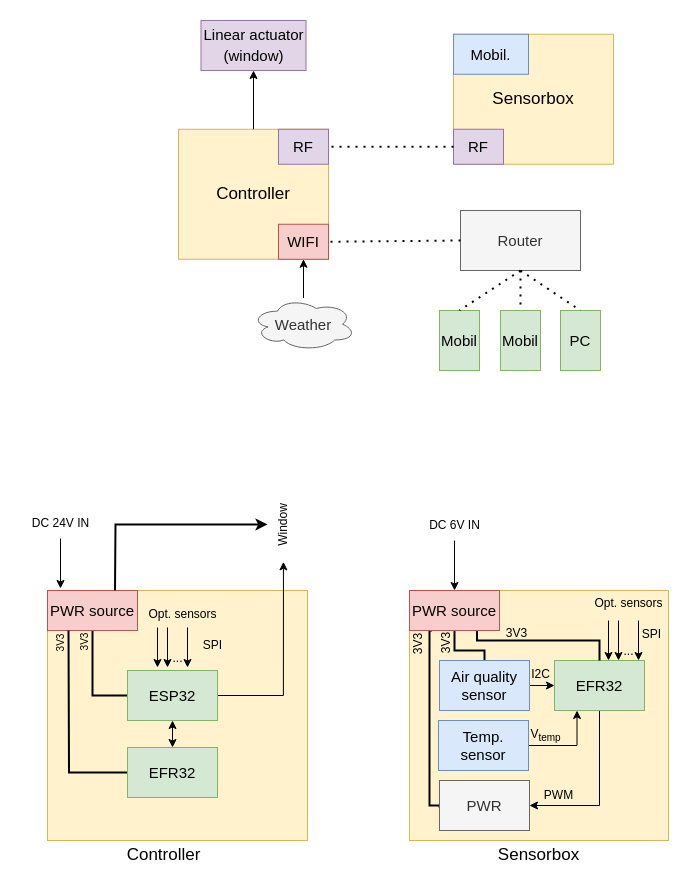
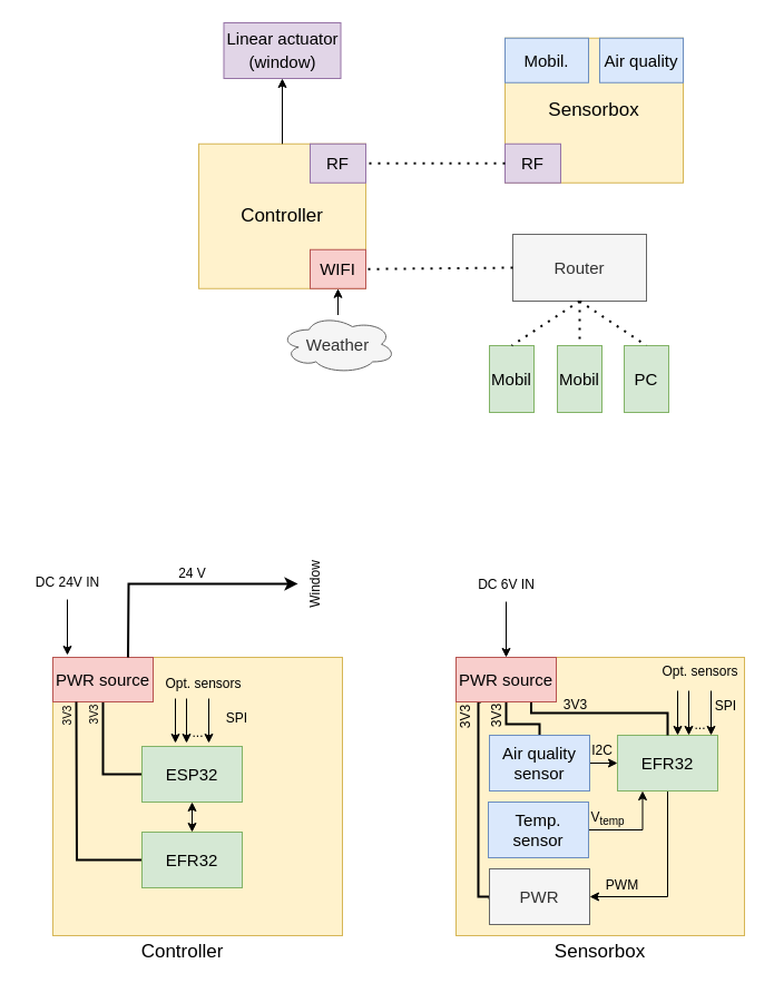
+ <mxCell id="11" value="Air quality" style="rounded=0;whiteSpace=wrap;html=1;fontSize=15;fillColor=#dae8fc;strokeColor=#6c8ebf;" parent="1" vertex="1"><mxGeometry x="538" y="33.75" width="75" height="40" as="geometry" /></mxCell>
- <mxCell id="8" value="Weather" style="ellipse;shape=cloud;whiteSpace=wrap;html=1;fontSize=15;fillColor=#f5f5f5;fontColor=#333333;strokeColor=#666666;" parent="1" vertex="1"><mxGeometry x="251" y="297.5" width="104" height="52.5" as="geometry" /></mxCell>
+ <mxCell id="8" value="Weather" style="ellipse;shape=cloud;whiteSpace=wrap;html=1;fontSize=15;fillColor=#f5f5f5;fontColor=#333333;strokeColor=#666666;" parent="1" vertex="1"><mxGeometry x="251" y="282.5" width="104" height="52.5" as="geometry" /></mxCell>
+ <mxCell id="68" value="24 V" style="text;html=1;align=center;verticalAlign=middle;resizable=0;points=[];autosize=1;strokeColor=none;fillColor=none;" vertex="1" parent="1"><mxGeometry x="147" y="500" width="50" height="30" as="geometry" /></mxCell>
- <mxCell id="43" style="edgeStyle=orthogonalEdgeStyle;rounded=0;orthogonalLoop=1;jettySize=auto;html=1;exitX=1;exitY=0.5;exitDx=0;exitDy=0;strokeWidth=1;fontSize=10;startArrow=none;startFill=0;endArrow=classic;endFill=1;entryX=-0.019;entryY=0.498;entryDx=0;entryDy=0;entryPerimeter=0;" parent="1" source="45" edge="1" target="46"><mxGeometry relative="1" as="geometry"><mxPoint x="258" y="580" as="targetPoint" /><mxPoint x="203.5" y="666" as="sourcePoint" /></mxGeometry></mxCell>
